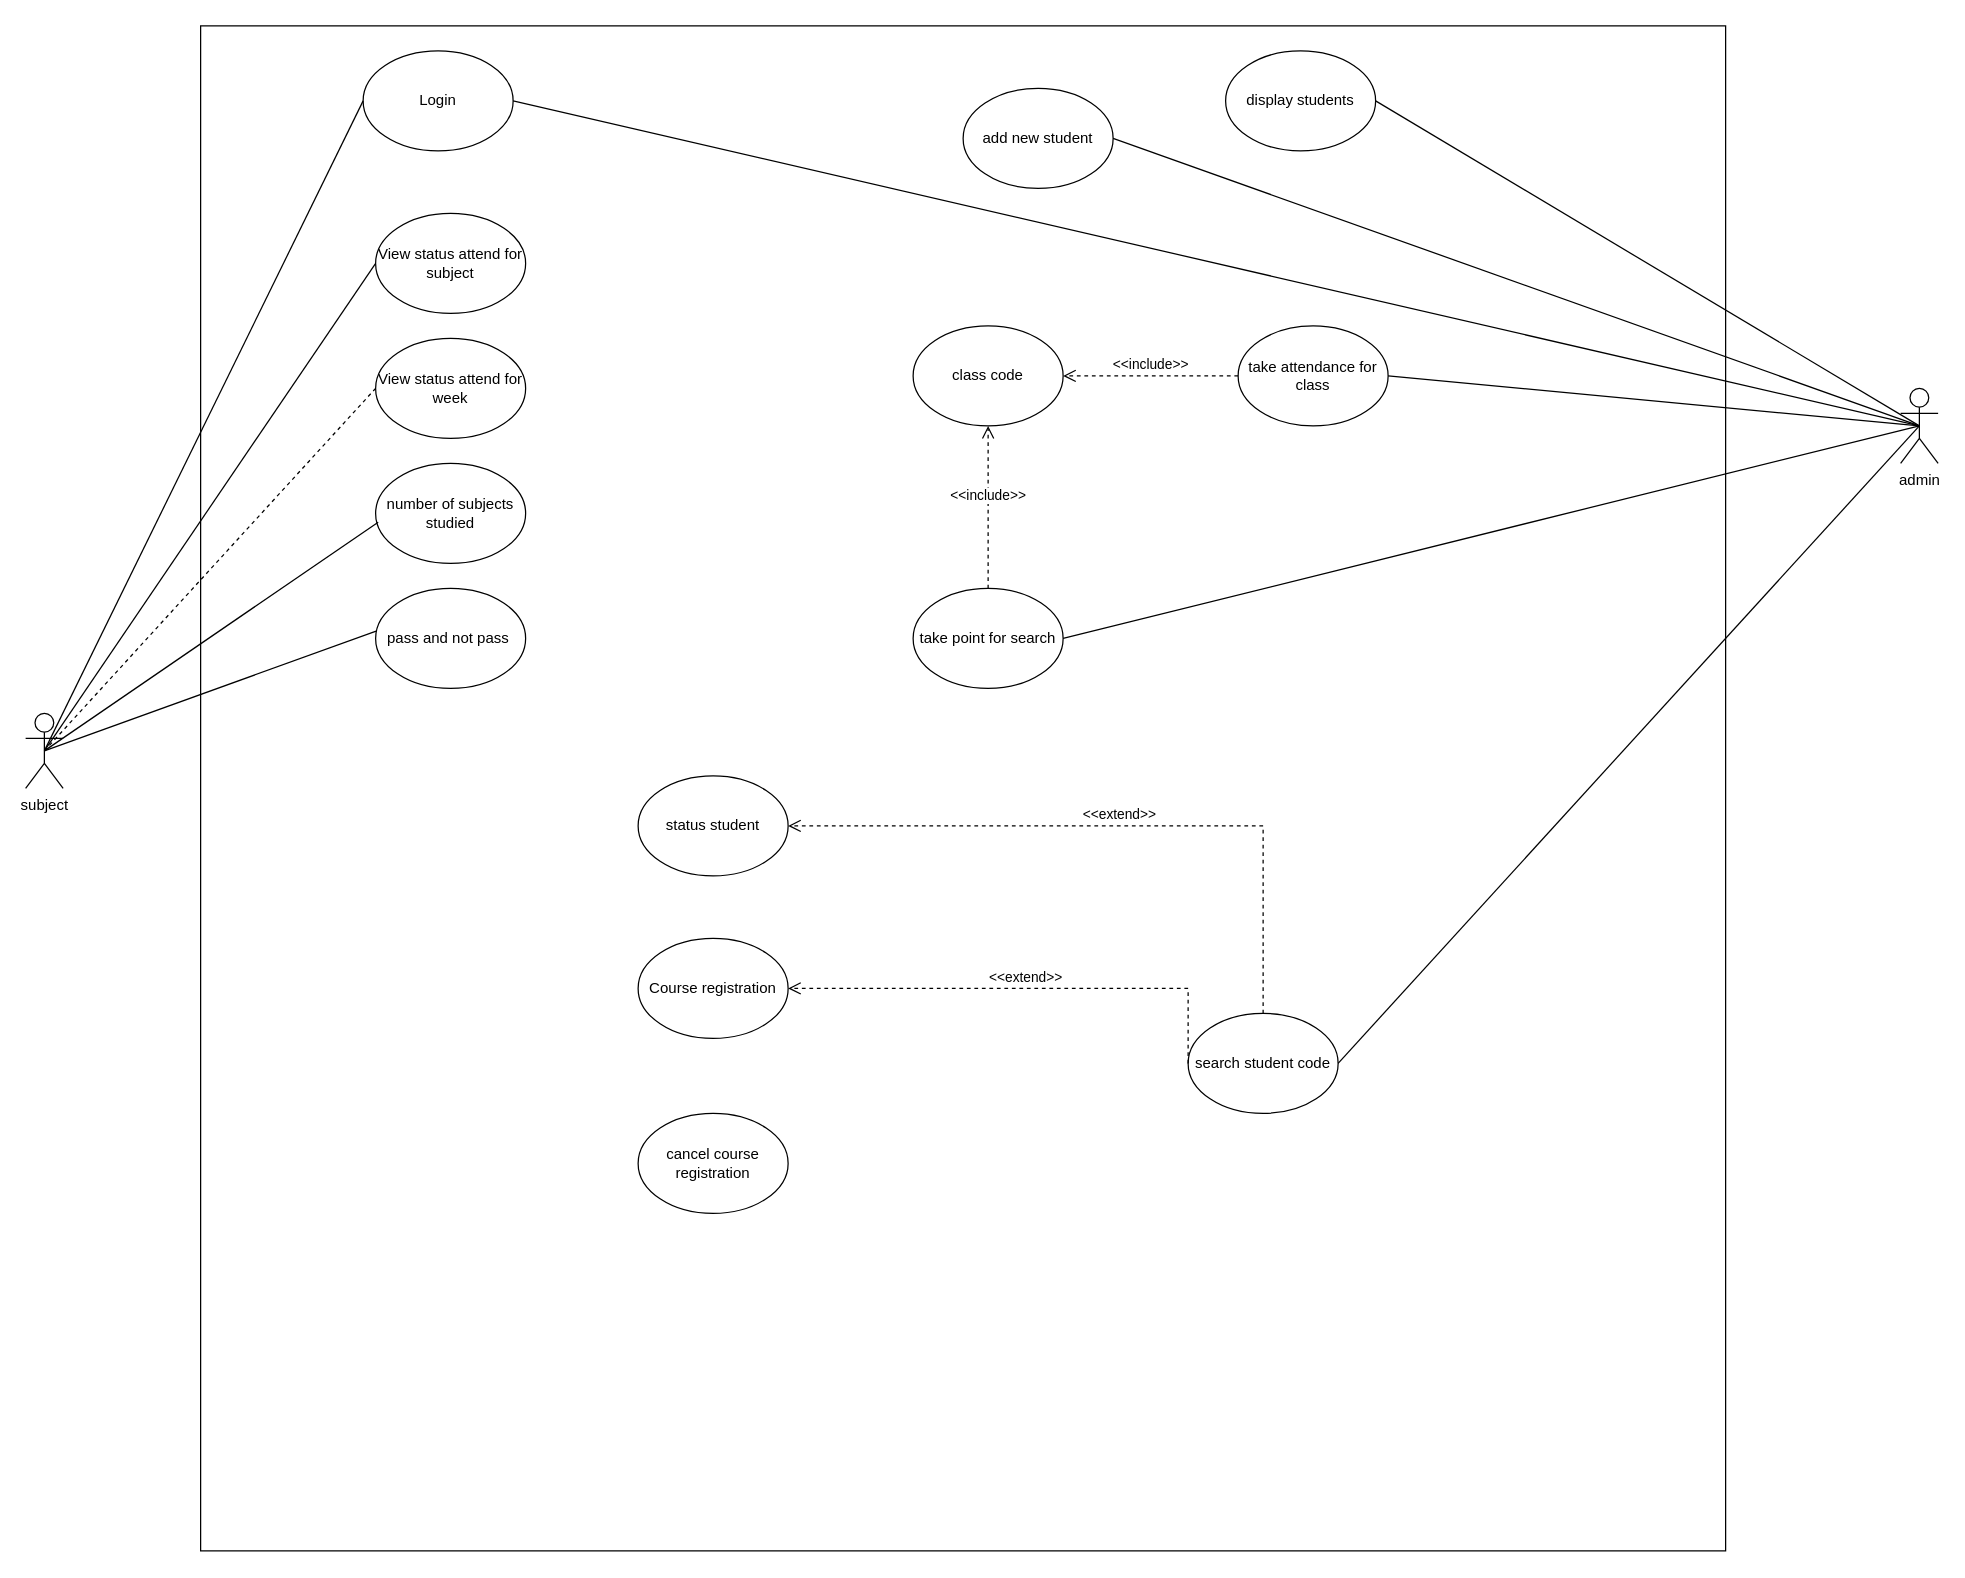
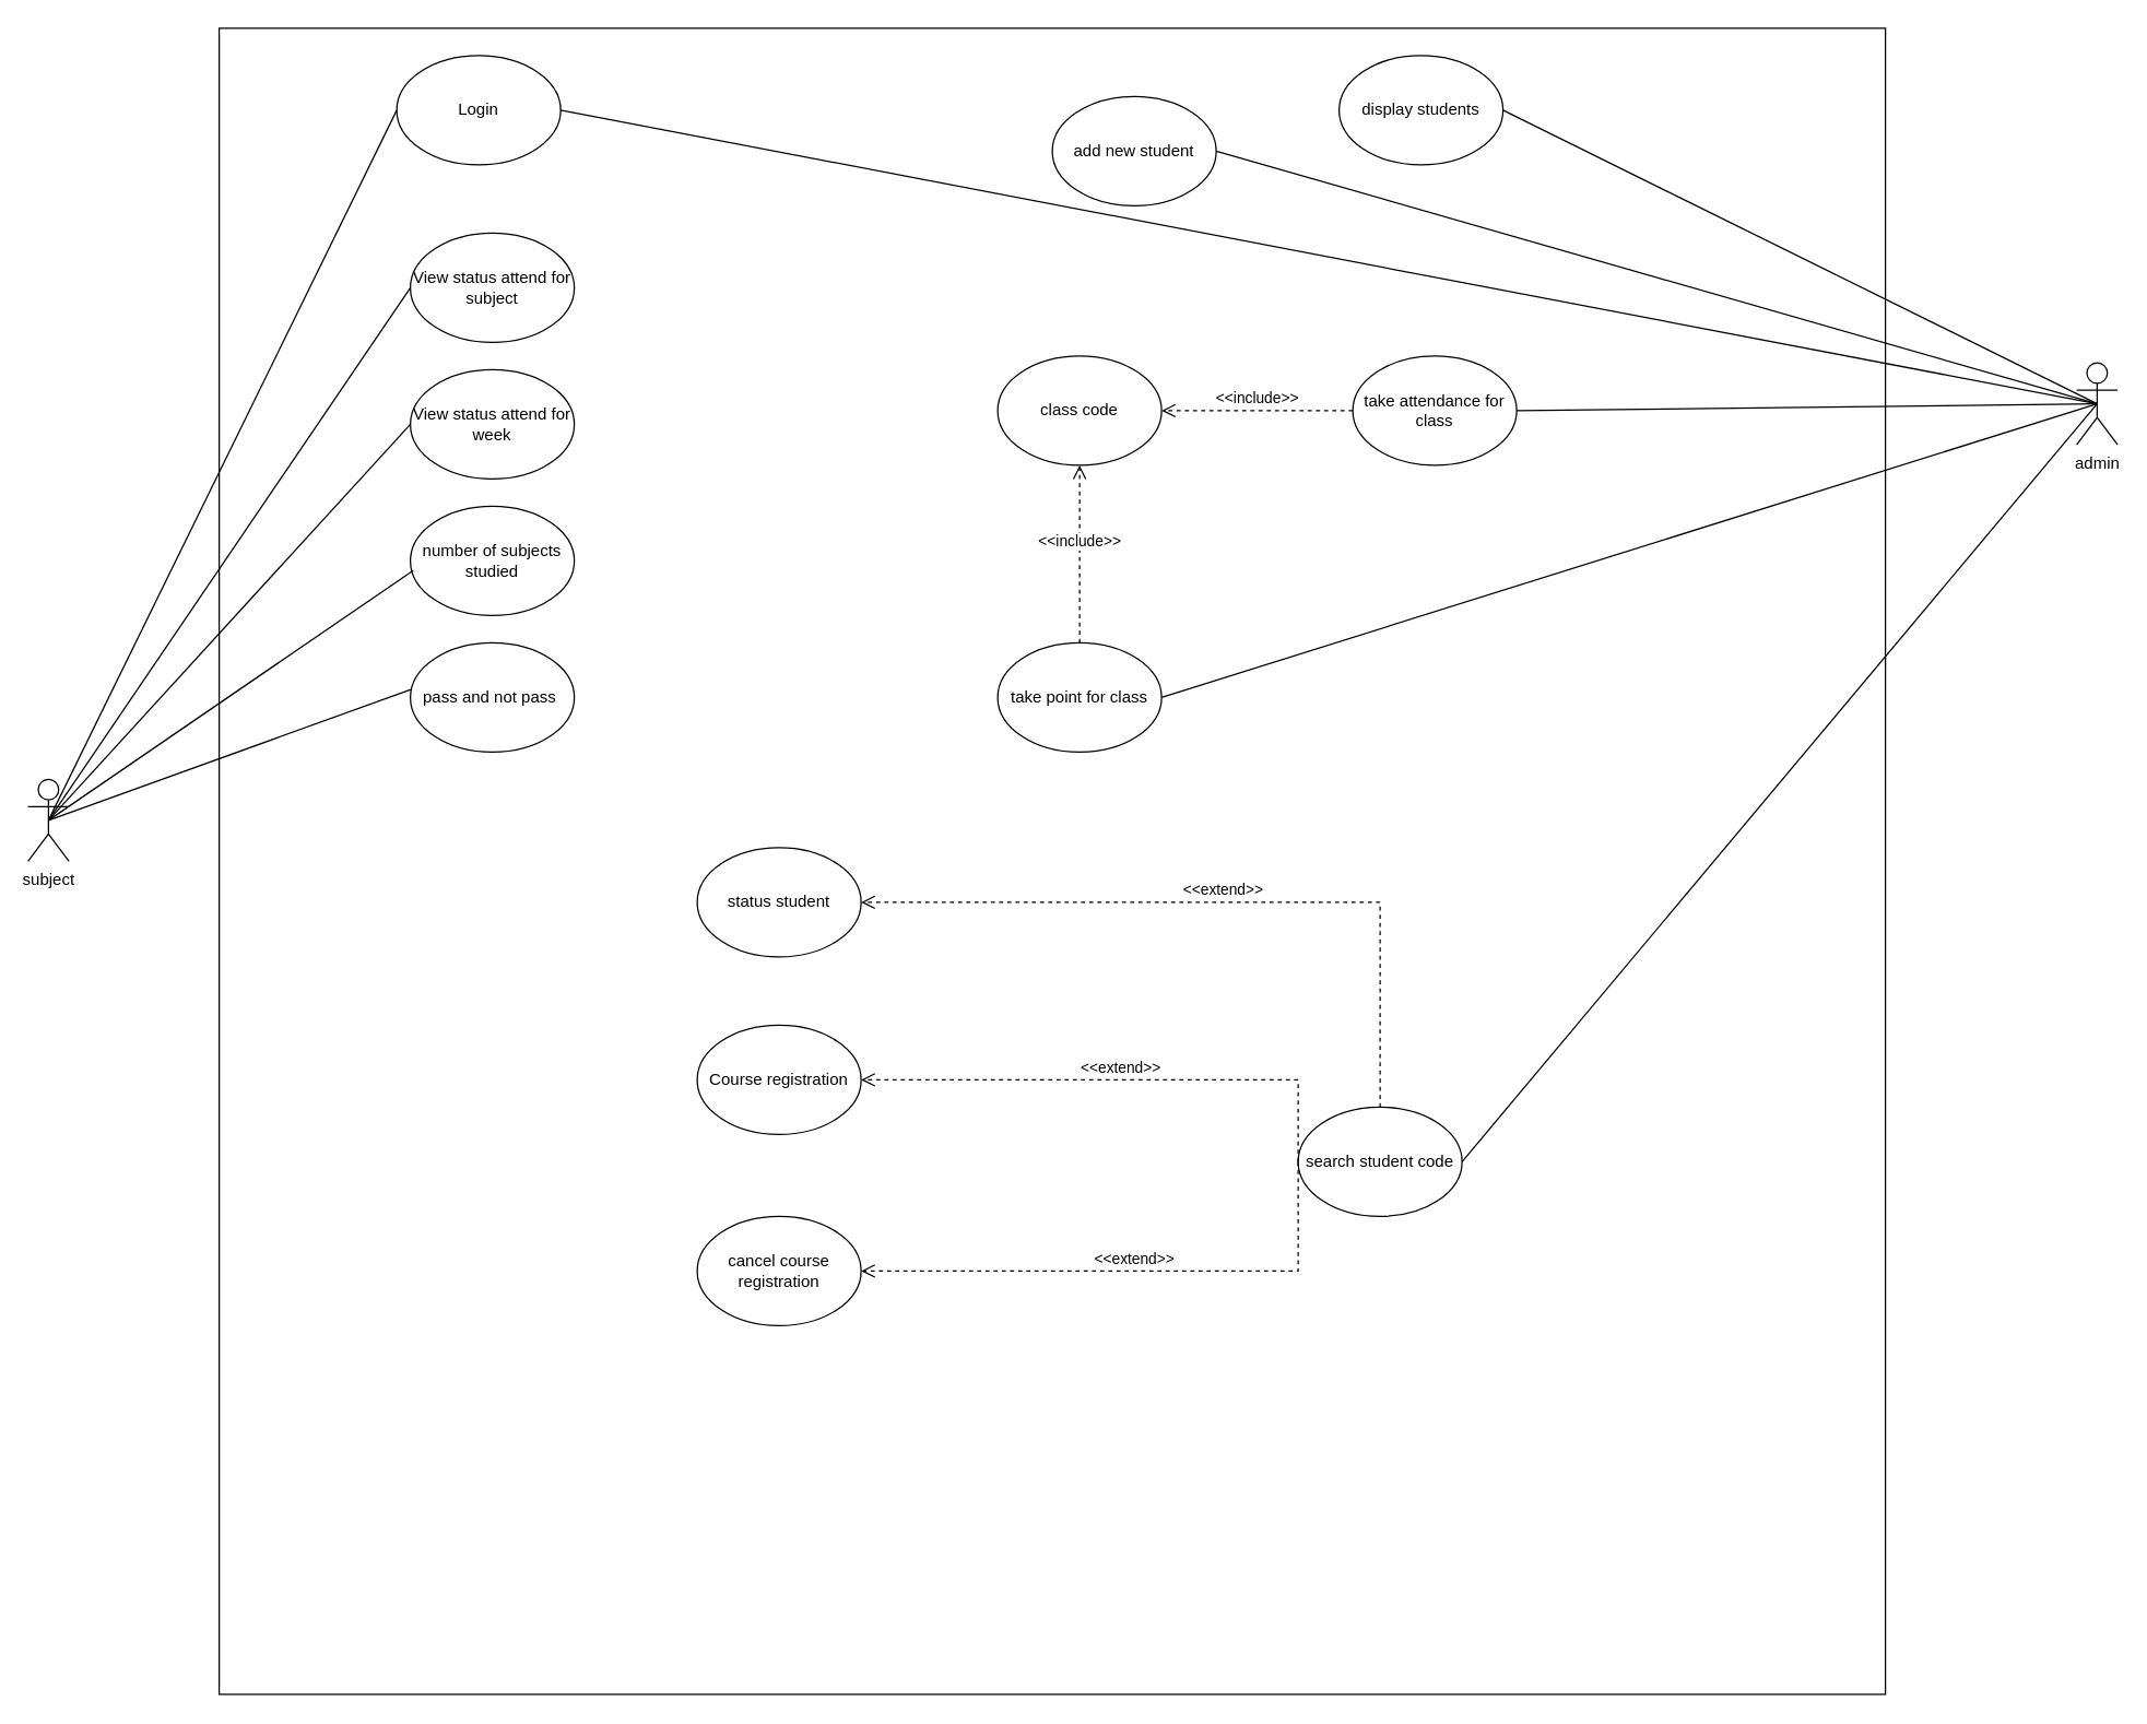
- <mxCell id="5" value="admin" style="shape=umlActor;verticalLabelPosition=bottom;verticalAlign=top;html=1;outlineConnect=0;" vertex="1" parent="1"><mxGeometry x="1520" y="310" width="30" height="60" as="geometry" /></mxCell>
+ <mxCell id="5" value="admin" style="shape=umlActor;verticalLabelPosition=bottom;verticalAlign=top;html=1;outlineConnect=0;" vertex="1" parent="1"><mxGeometry x="1520" y="265" width="30" height="60" as="geometry" /></mxCell>
- <mxCell id="13" value="" style="endArrow=none;html=1;rounded=0;entryX=0;entryY=0.5;entryDx=0;entryDy=0;exitX=0.5;exitY=0.5;exitDx=0;exitDy=0;exitPerimeter=0;dashed=1;" edge="1" parent="1" source="3" target="9"><mxGeometry width="50" height="50" relative="1" as="geometry"><mxPoint x="60" y="240" as="sourcePoint" /><mxPoint x="160" y="210" as="targetPoint" /></mxGeometry></mxCell>
+ <mxCell id="13" value="" style="endArrow=none;html=1;rounded=0;entryX=0;entryY=0.5;entryDx=0;entryDy=0;exitX=0.5;exitY=0.5;exitDx=0;exitDy=0;exitPerimeter=0;" edge="1" parent="1" source="3" target="9"><mxGeometry width="50" height="50" relative="1" as="geometry"><mxPoint x="60" y="240" as="sourcePoint" /><mxPoint x="160" y="210" as="targetPoint" /></mxGeometry></mxCell>
- <mxCell id="19" value="take point for search" style="ellipse;whiteSpace=wrap;html=1;" vertex="1" parent="1"><mxGeometry x="730" y="470" width="120" height="80" as="geometry" /></mxCell>
+ <mxCell id="19" value="take point for class" style="ellipse;whiteSpace=wrap;html=1;" vertex="1" parent="1"><mxGeometry x="730" y="470" width="120" height="80" as="geometry" /></mxCell>
+ <mxCell id="34" value="&amp;lt;&amp;lt;extend&amp;gt;&amp;gt;" style="html=1;verticalAlign=bottom;endArrow=open;dashed=1;endSize=8;edgeStyle=elbowEdgeStyle;elbow=vertical;curved=0;rounded=0;exitX=0;exitY=0.5;exitDx=0;exitDy=0;entryX=1;entryY=0.5;entryDx=0;entryDy=0;" edge="1" parent="1" source="30" target="11"><mxGeometry relative="1" as="geometry"><mxPoint x="860" y="930" as="sourcePoint" /><mxPoint x="780" y="930" as="targetPoint" /><Array as="points"><mxPoint x="840" y="930" /></Array></mxGeometry></mxCell>
